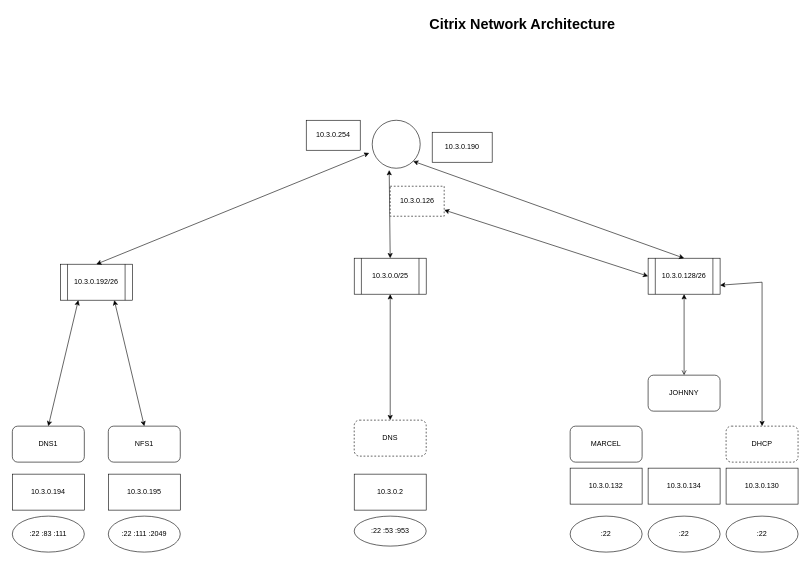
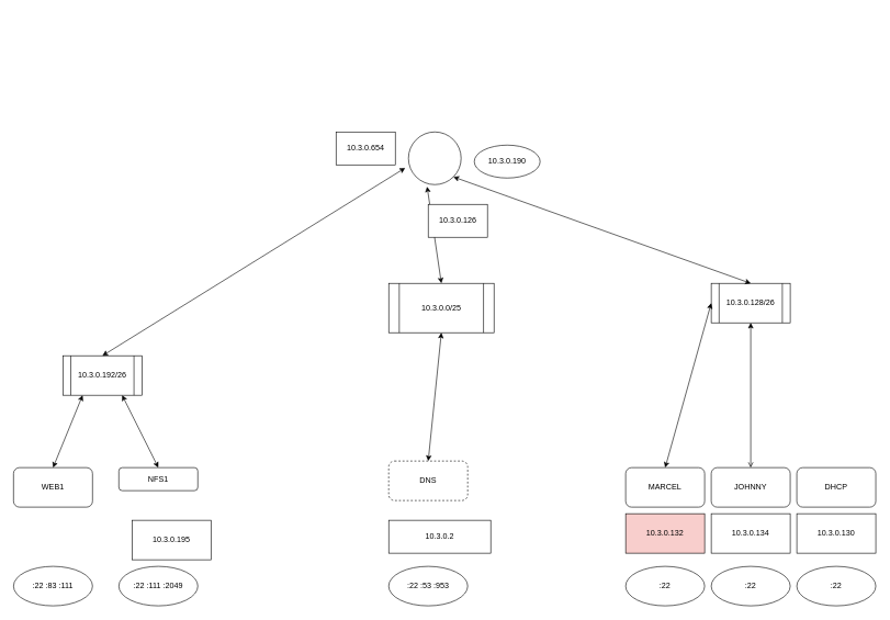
- <mxCell id="2" value="Citrix Network Architecture" style="text;strokeColor=none;fillColor=none;html=1;fontSize=24;fontStyle=1;verticalAlign=middle;align=center;" parent="1" vertex="1"><mxGeometry x="439" y="20" width="861" height="40" as="geometry" /></mxCell>
- <mxCell id="34" value="10.3.0.254" style="whiteSpace=wrap;html=1;" vertex="1" parent="1"><mxGeometry x="510" y="200" width="90" height="50" as="geometry" /></mxCell>
+ <mxCell id="34" value="10.3.0.654" style="whiteSpace=wrap;html=1;" vertex="1" parent="1"><mxGeometry x="510" y="200" width="90" height="50" as="geometry" /></mxCell>
- <mxCell id="36" value="10.3.0.190" style="whiteSpace=wrap;html=1;" vertex="1" parent="1"><mxGeometry x="720" y="220" width="100" height="50" as="geometry" /></mxCell>
+ <mxCell id="36" value="10.3.0.190" style="ellipse;whiteSpace=wrap;html=1;" vertex="1" parent="1"><mxGeometry x="720" y="220" width="100" height="50" as="geometry" /></mxCell>
- <mxCell id="35" value="10.3.0.126" style="whiteSpace=wrap;html=1;dashed=1;" vertex="1" parent="1"><mxGeometry x="650" y="310" width="90" height="50" as="geometry" /></mxCell>
+ <mxCell id="35" value="10.3.0.126" style="whiteSpace=wrap;html=1;" vertex="1" parent="1"><mxGeometry x="650" y="310" width="90" height="50" as="geometry" /></mxCell>
- <mxCell id="14" value="" style="endArrow=classic;startArrow=classic;html=1;rounded=0;exitX=0;exitY=0.5;exitDx=0;exitDy=0;" edge="1" parent="1" source="12" target="35"><mxGeometry width="50" height="50" relative="1" as="geometry"><mxPoint x="1010" y="450" as="sourcePoint" /><mxPoint x="830" y="640" as="targetPoint" /></mxGeometry></mxCell>
+ <mxCell id="14" value="" style="endArrow=classic;startArrow=classic;html=1;rounded=0;entryX=0.5;entryY=0;entryDx=0;entryDy=0;exitX=0;exitY=0.5;exitDx=0;exitDy=0;" edge="1" parent="1" source="12" target="7"><mxGeometry width="50" height="50" relative="1" as="geometry"><mxPoint x="1010" y="450" as="sourcePoint" /><mxPoint x="830" y="640" as="targetPoint" /></mxGeometry></mxCell>
- <mxCell id="11" value="10.3.0.0/25" style="shape=process;whiteSpace=wrap;html=1;backgroundOutline=1;" vertex="1" parent="1"><mxGeometry x="590" y="430" width="120" height="60" as="geometry" /></mxCell>
+ <mxCell id="11" value="10.3.0.0/25" style="shape=process;whiteSpace=wrap;html=1;backgroundOutline=1;" vertex="1" parent="1"><mxGeometry x="590" y="430" width="160" height="75" as="geometry" /></mxCell>
- <mxCell id="10" value="10.3.0.192/26" style="shape=process;whiteSpace=wrap;html=1;backgroundOutline=1;" vertex="1" parent="1"><mxGeometry x="100" y="440" width="120" height="60" as="geometry" /></mxCell>
+ <mxCell id="10" value="10.3.0.192/26" style="shape=process;whiteSpace=wrap;html=1;backgroundOutline=1;" vertex="1" parent="1"><mxGeometry x="95" y="540" width="120" height="60" as="geometry" /></mxCell>
- <mxCell id="16" value="" style="endArrow=classic;startArrow=classic;html=1;rounded=0;entryX=0.5;entryY=0;entryDx=0;entryDy=0;exitX=1;exitY=0.75;exitDx=0;exitDy=0;" edge="1" parent="1" source="12" target="9"><mxGeometry width="50" height="50" relative="1" as="geometry"><mxPoint x="760" y="670" as="sourcePoint" /><mxPoint x="810" y="620" as="targetPoint" /><Array as="points"><mxPoint x="1270" y="470" /></Array></mxGeometry></mxCell>
- <mxCell id="8" value="JOHNNY" style="rounded=1;whiteSpace=wrap;html=1;" vertex="1" parent="1"><mxGeometry x="1080" y="625" width="120" height="60" as="geometry" /></mxCell>
+ <mxCell id="8" value="JOHNNY" style="rounded=1;whiteSpace=wrap;html=1;" vertex="1" parent="1"><mxGeometry x="1080" y="710" width="120" height="60" as="geometry" /></mxCell>
- <mxCell id="4" value="DNS1" style="rounded=1;whiteSpace=wrap;html=1;" vertex="1" parent="1"><mxGeometry x="20" y="710" width="120" height="60" as="geometry" /></mxCell>
+ <mxCell id="4" value="WEB1" style="rounded=1;whiteSpace=wrap;html=1;" vertex="1" parent="1"><mxGeometry x="20" y="710" width="120" height="60" as="geometry" /></mxCell>
- <mxCell id="5" value="NFS1" style="rounded=1;whiteSpace=wrap;html=1;" vertex="1" parent="1"><mxGeometry x="180" y="710" width="120" height="60" as="geometry" /></mxCell>
+ <mxCell id="5" value="NFS1" style="rounded=1;whiteSpace=wrap;html=1;" vertex="1" parent="1"><mxGeometry x="180" y="710" width="120" height="35" as="geometry" /></mxCell>
- <mxCell id="9" value="DHCP" style="rounded=1;whiteSpace=wrap;html=1;dashed=1;" vertex="1" parent="1"><mxGeometry x="1210" y="710" width="120" height="60" as="geometry" /></mxCell>
+ <mxCell id="9" value="DHCP" style="rounded=1;whiteSpace=wrap;html=1;" vertex="1" parent="1"><mxGeometry x="1210" y="710" width="120" height="60" as="geometry" /></mxCell>
- <mxCell id="25" value="10.3.0.132" style="whiteSpace=wrap;html=1;" vertex="1" parent="1"><mxGeometry x="950" y="780" width="120" height="60" as="geometry" /></mxCell>
+ <mxCell id="25" value="10.3.0.132" style="whiteSpace=wrap;html=1;fillColor=#f8cecc;" vertex="1" parent="1"><mxGeometry x="950" y="780" width="120" height="60" as="geometry" /></mxCell>
- <mxCell id="22" value="10.3.0.194" style="whiteSpace=wrap;html=1;" vertex="1" parent="1"><mxGeometry x="20" y="790" width="120" height="60" as="geometry" /></mxCell>
- <mxCell id="23" value="10.3.0.195" style="whiteSpace=wrap;html=1;" vertex="1" parent="1"><mxGeometry x="180" y="790" width="120" height="60" as="geometry" /></mxCell>
+ <mxCell id="23" value="10.3.0.195" style="whiteSpace=wrap;html=1;" vertex="1" parent="1"><mxGeometry x="200" y="790" width="120" height="60" as="geometry" /></mxCell>
- <mxCell id="24" value="10.3.0.2" style="whiteSpace=wrap;html=1;" vertex="1" parent="1"><mxGeometry x="590" y="790" width="120" height="60" as="geometry" /></mxCell>
+ <mxCell id="24" value="10.3.0.2" style="whiteSpace=wrap;html=1;" vertex="1" parent="1"><mxGeometry x="590" y="790" width="155" height="50" as="geometry" /></mxCell>
- <mxCell id="28" value=":22 :53 :953" style="ellipse;whiteSpace=wrap;html=1;" vertex="1" parent="1"><mxGeometry x="590" y="860" width="120" height="50" as="geometry" /></mxCell>
+ <mxCell id="28" value=":22 :53 :953" style="ellipse;whiteSpace=wrap;html=1;" vertex="1" parent="1"><mxGeometry x="590" y="860" width="120" height="60" as="geometry" /></mxCell>
